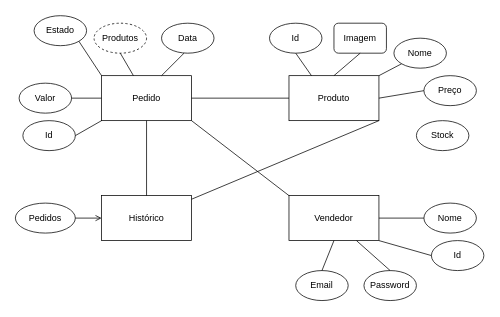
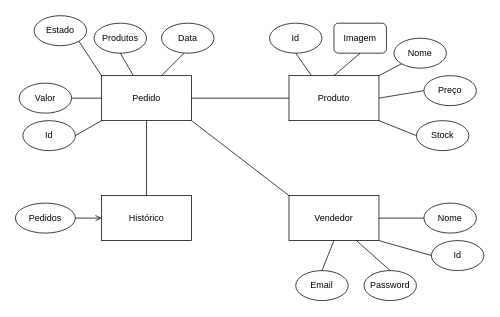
- <mxCell id="7" value="Produtos" style="ellipse;whiteSpace=wrap;html=1;dashed=1;" parent="1" vertex="1"><mxGeometry x="125" y="30" width="70" height="40" as="geometry" /></mxCell>
+ <mxCell id="7" value="Produtos" style="ellipse;whiteSpace=wrap;html=1;" parent="1" vertex="1"><mxGeometry x="125" y="30" width="70" height="40" as="geometry" /></mxCell>
- <mxCell id="24" value="" style="endArrow=none;html=1;rounded=0;exitX=1;exitY=1;exitDx=0;exitDy=0;" parent="1" source="15" target="4" edge="1"><mxGeometry width="50" height="50" relative="1" as="geometry"><mxPoint x="515" y="140" as="sourcePoint" /><mxPoint x="575" y="130" as="targetPoint" /></mxGeometry></mxCell>
+ <mxCell id="24" value="" style="endArrow=none;html=1;rounded=0;entryX=0;entryY=0.5;entryDx=0;entryDy=0;exitX=1;exitY=1;exitDx=0;exitDy=0;" parent="1" source="15" target="23" edge="1"><mxGeometry width="50" height="50" relative="1" as="geometry"><mxPoint x="515" y="140" as="sourcePoint" /><mxPoint x="575" y="130" as="targetPoint" /></mxGeometry></mxCell>
